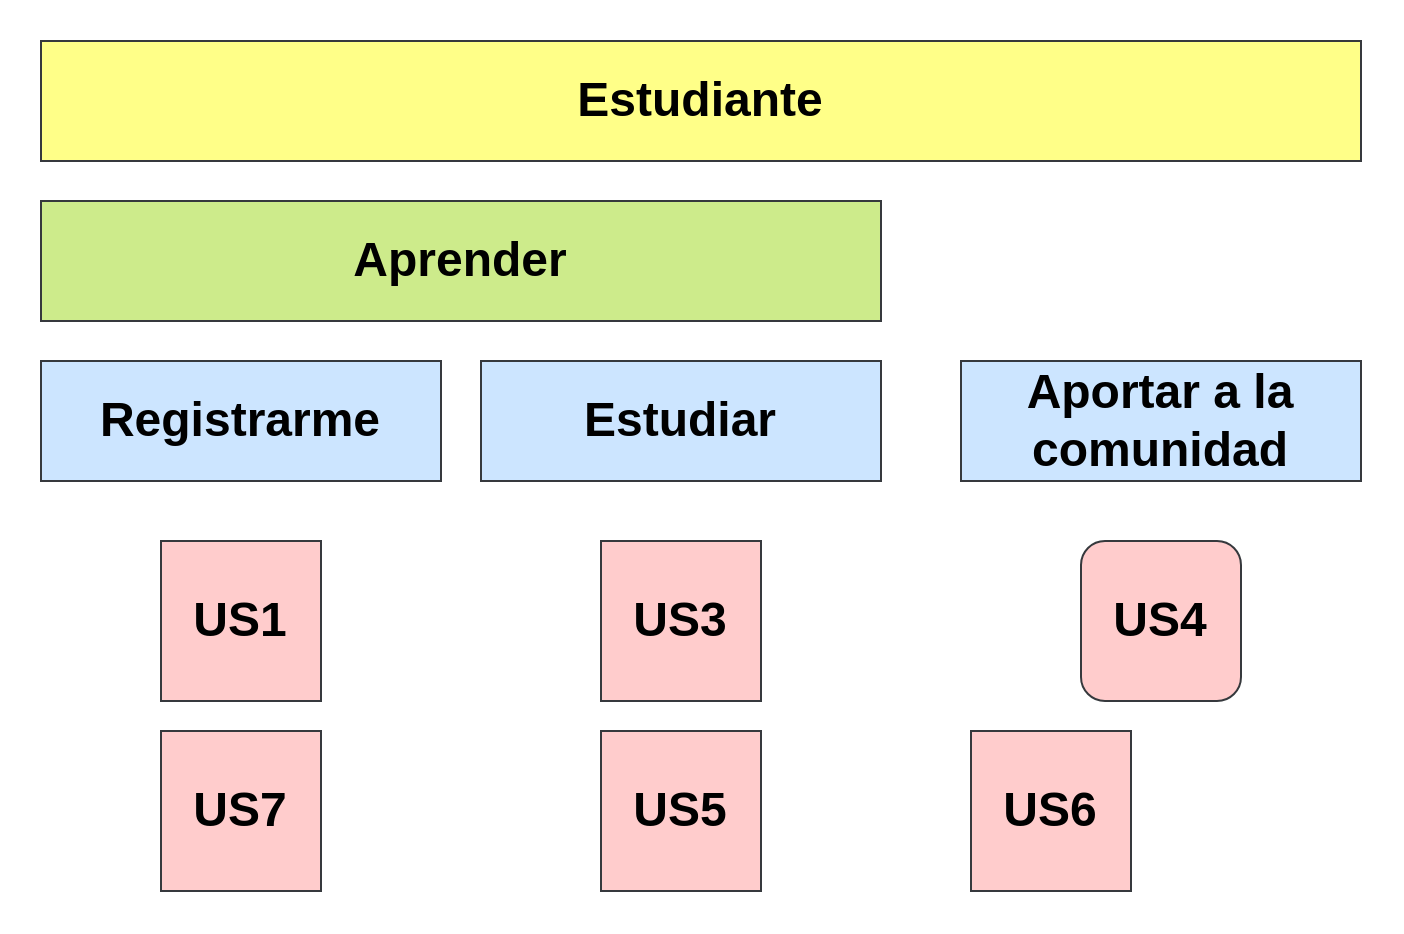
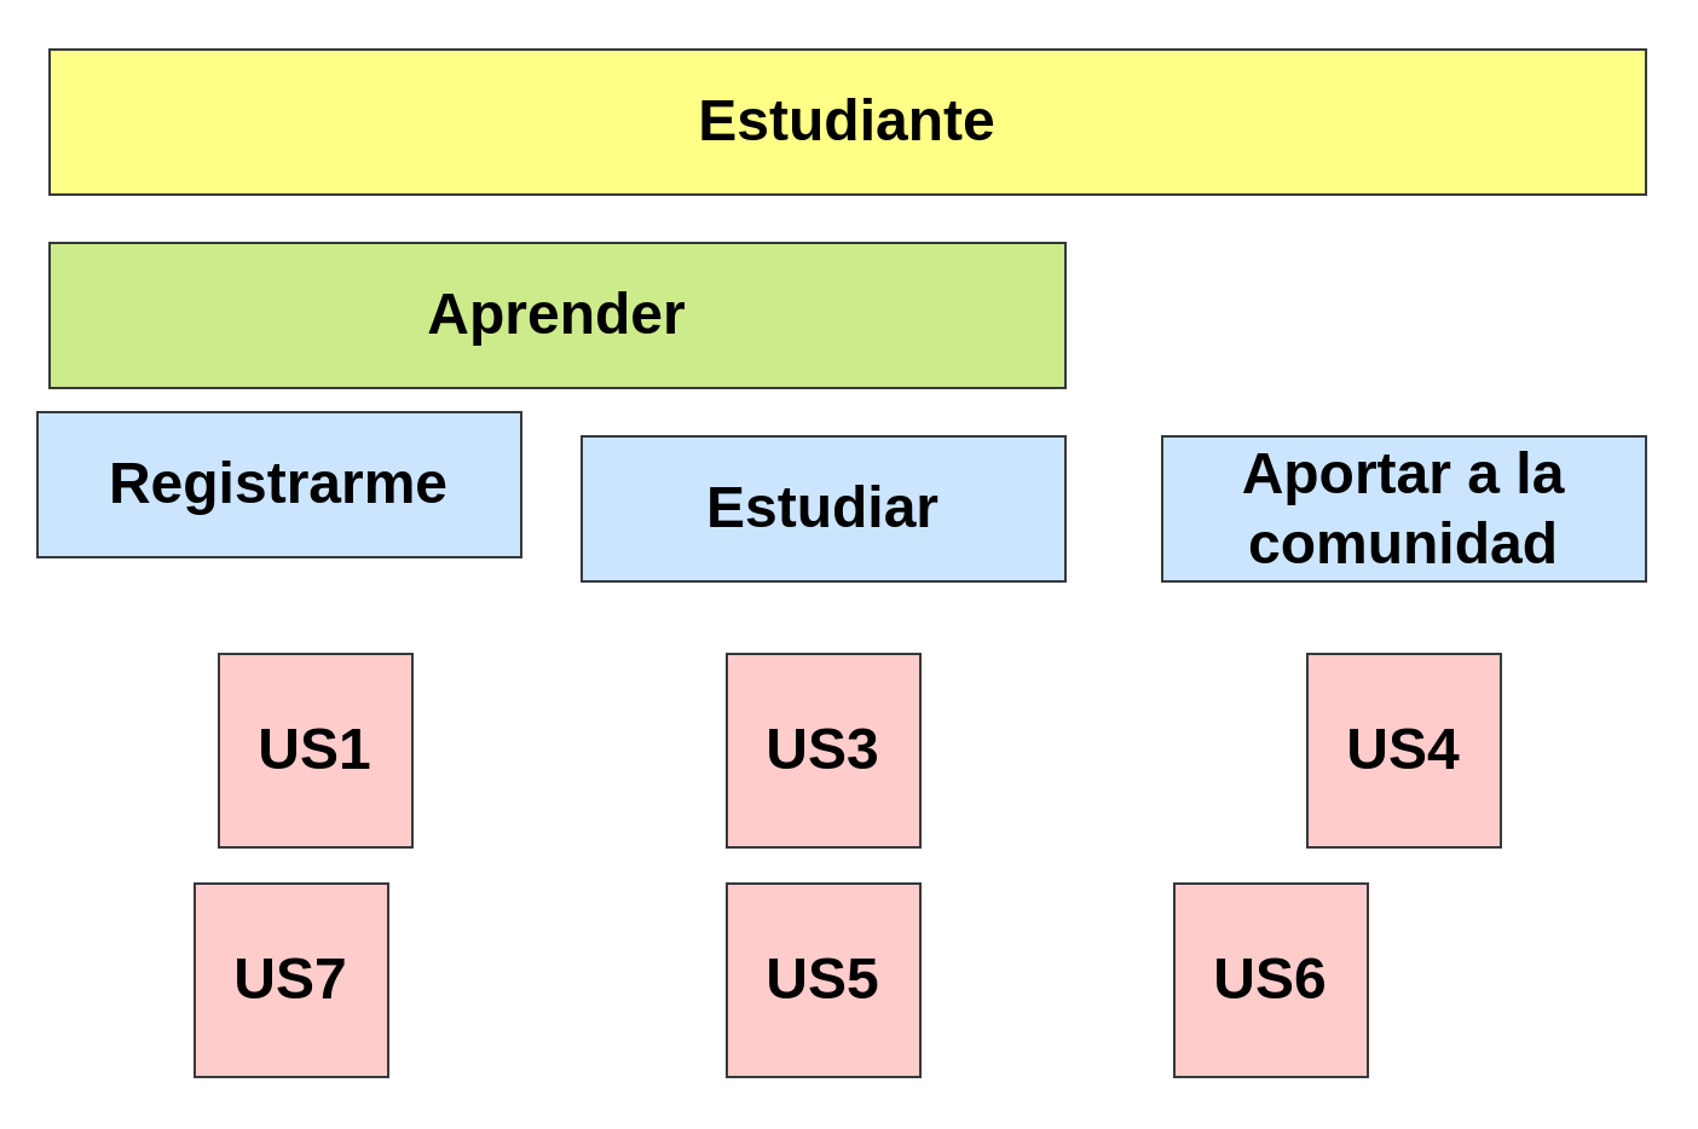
- <mxCell id="4" value="&lt;h1&gt;Registrarme&lt;/h1&gt;" style="rounded=0;whiteSpace=wrap;html=1;fillColor=#cce5ff;strokeColor=#36393d;" vertex="1" parent="1"><mxGeometry x="20" y="180" width="200" height="60" as="geometry" /></mxCell>
+ <mxCell id="4" value="&lt;h1&gt;Registrarme&lt;/h1&gt;" style="rounded=0;whiteSpace=wrap;html=1;fillColor=#cce5ff;strokeColor=#36393d;" vertex="1" parent="1"><mxGeometry x="15" y="170" width="200" height="60" as="geometry" /></mxCell>
- <mxCell id="7" value="&lt;h1&gt;US1&lt;/h1&gt;" style="whiteSpace=wrap;html=1;aspect=fixed;fillColor=#ffcccc;strokeColor=#36393d;" vertex="1" parent="1"><mxGeometry x="80" y="270" width="80" height="80" as="geometry" /></mxCell>
+ <mxCell id="7" value="&lt;h1&gt;US1&lt;/h1&gt;" style="whiteSpace=wrap;html=1;aspect=fixed;fillColor=#ffcccc;strokeColor=#36393d;" vertex="1" parent="1"><mxGeometry x="90" y="270" width="80" height="80" as="geometry" /></mxCell>
- <mxCell id="11" value="&lt;h1&gt;US4&lt;/h1&gt;" style="whiteSpace=wrap;html=1;aspect=fixed;fillColor=#ffcccc;strokeColor=#36393d;rounded=1;" vertex="1" parent="1"><mxGeometry x="540" y="270" width="80" height="80" as="geometry" /></mxCell>
+ <mxCell id="11" value="&lt;h1&gt;US4&lt;/h1&gt;" style="whiteSpace=wrap;html=1;aspect=fixed;fillColor=#ffcccc;strokeColor=#36393d;" vertex="1" parent="1"><mxGeometry x="540" y="270" width="80" height="80" as="geometry" /></mxCell>
